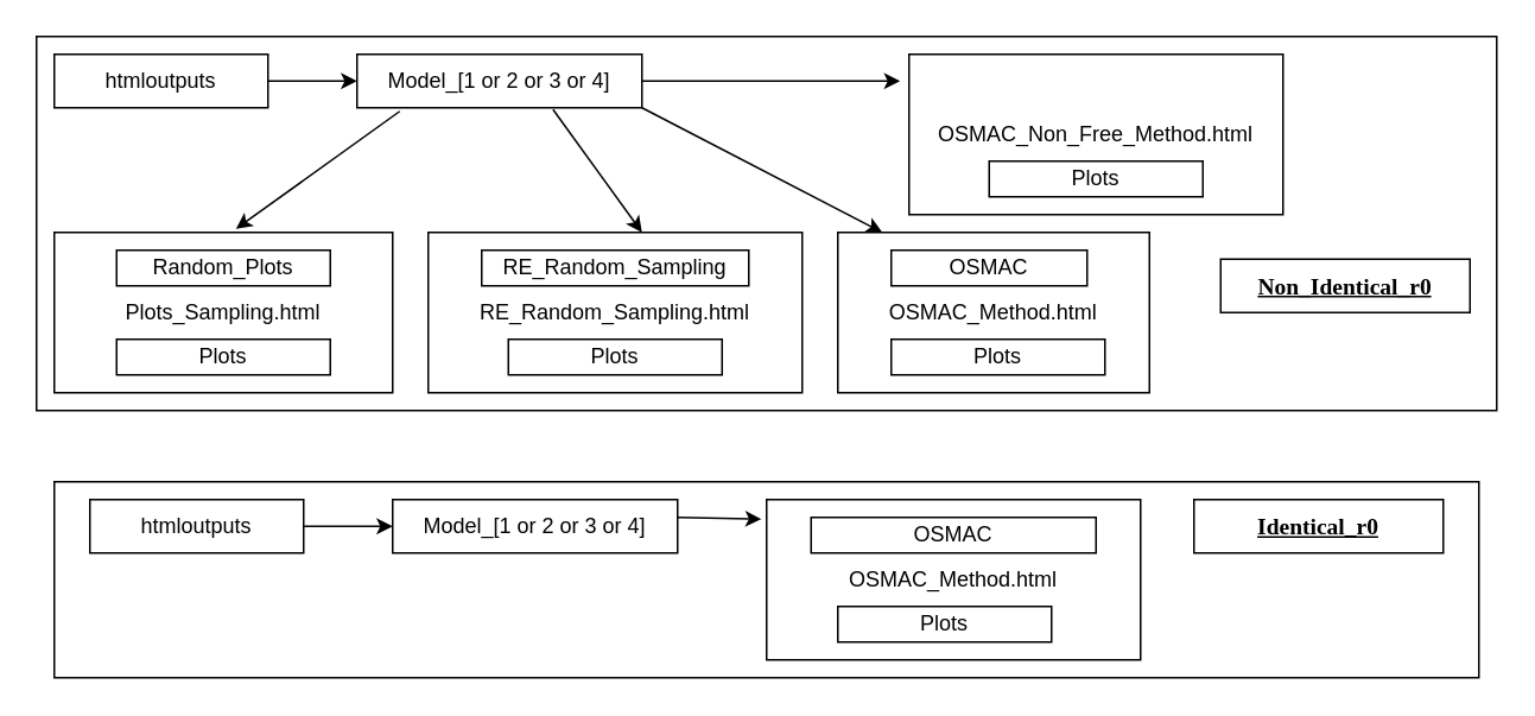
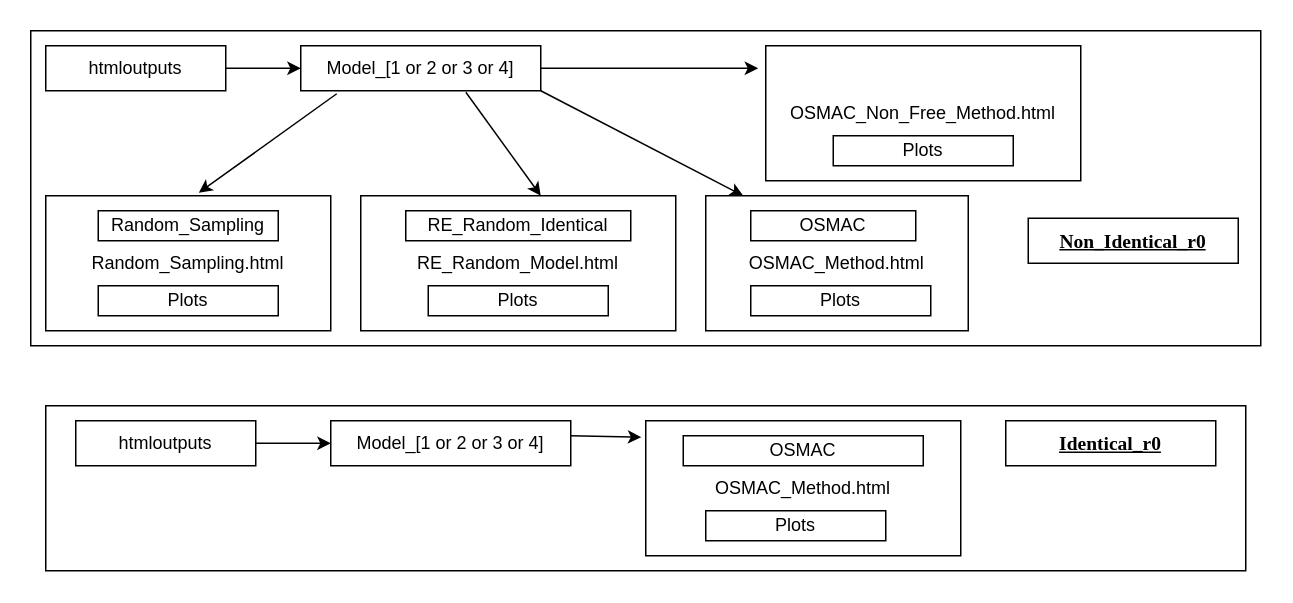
- <mxCell id="10" value="Random_Plots" style="rounded=0;whiteSpace=wrap;html=1;" parent="1" vertex="1"><mxGeometry x="65" y="140" width="120" height="20" as="geometry" /></mxCell>
+ <mxCell id="10" value="Random_Sampling" style="rounded=0;whiteSpace=wrap;html=1;" parent="1" vertex="1"><mxGeometry x="65" y="140" width="120" height="20" as="geometry" /></mxCell>
- <mxCell id="11" value="RE_Random_Sampling" style="rounded=0;whiteSpace=wrap;html=1;" parent="1" vertex="1"><mxGeometry x="270" y="140" width="150" height="20" as="geometry" /></mxCell>
+ <mxCell id="11" value="RE_Random_Identical" style="rounded=0;whiteSpace=wrap;html=1;" parent="1" vertex="1"><mxGeometry x="270" y="140" width="150" height="20" as="geometry" /></mxCell>
- <mxCell id="6" value="Plots_Sampling.html&lt;br&gt;" style="rounded=0;whiteSpace=wrap;html=1;" parent="1" vertex="1"><mxGeometry x="30" y="130" width="190" height="90" as="geometry" /></mxCell>
+ <mxCell id="6" value="Random_Sampling.html&lt;br&gt;" style="rounded=0;whiteSpace=wrap;html=1;" parent="1" vertex="1"><mxGeometry x="30" y="130" width="190" height="90" as="geometry" /></mxCell>
- <mxCell id="5" value="&lt;span style=&quot;white-space: normal&quot;&gt;RE_Random_Sampling.html&lt;/span&gt;" style="rounded=0;whiteSpace=wrap;html=1;" parent="1" vertex="1"><mxGeometry x="240" y="130" width="210" height="90" as="geometry" /></mxCell>
+ <mxCell id="5" value="&lt;span style=&quot;white-space: normal&quot;&gt;RE_Random_Model.html&lt;/span&gt;" style="rounded=0;whiteSpace=wrap;html=1;" parent="1" vertex="1"><mxGeometry x="240" y="130" width="210" height="90" as="geometry" /></mxCell>
